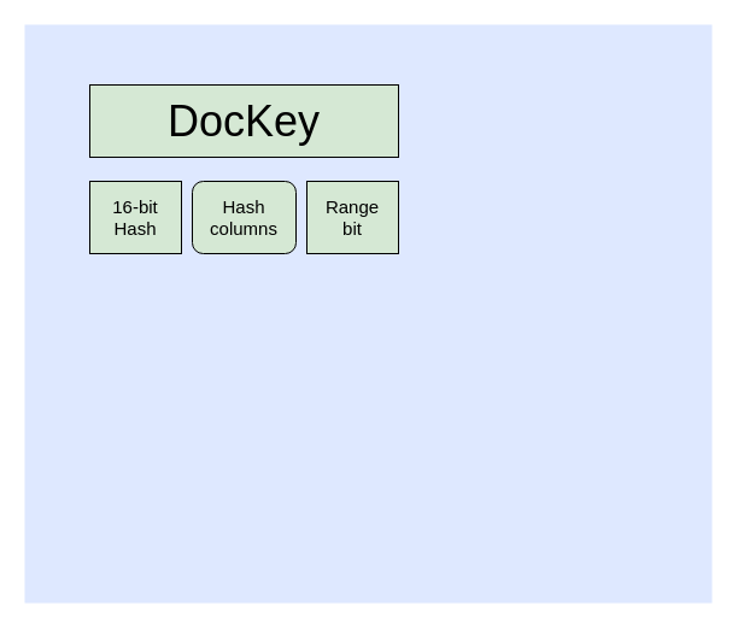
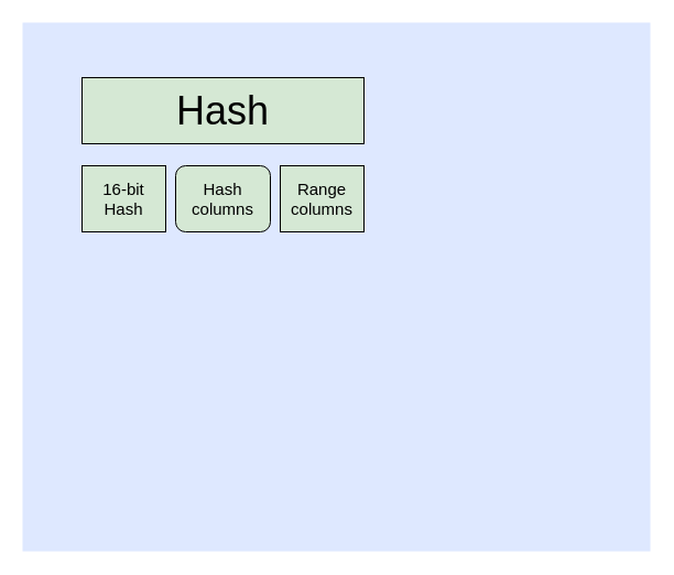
- <mxCell id="3" value="&lt;font style=&quot;font-size: 36px;&quot;&gt;DocKey&lt;/font&gt;" style="rounded=0;whiteSpace=wrap;html=1;fillColor=#d5e8d4;strokeColor=#000000;" vertex="1" parent="1"><mxGeometry x="74" y="70" width="256" height="60" as="geometry" /></mxCell>
+ <mxCell id="3" value="&lt;font style=&quot;font-size: 36px;&quot;&gt;Hash&lt;/font&gt;" style="rounded=0;whiteSpace=wrap;html=1;fillColor=#d5e8d4;strokeColor=#000000;" vertex="1" parent="1"><mxGeometry x="74" y="70" width="256" height="60" as="geometry" /></mxCell>
- <mxCell id="6" value="&lt;font style=&quot;font-size: 15px;&quot;&gt;Range&lt;br&gt;bit&lt;/font&gt;" style="rounded=0;whiteSpace=wrap;html=1;fillColor=#d5e8d4;strokeColor=#000000;" vertex="1" parent="1"><mxGeometry x="254" y="150" width="76" height="60" as="geometry" /></mxCell>
+ <mxCell id="6" value="&lt;font style=&quot;font-size: 15px;&quot;&gt;Range&lt;br&gt;columns&lt;/font&gt;" style="rounded=0;whiteSpace=wrap;html=1;fillColor=#d5e8d4;strokeColor=#000000;" vertex="1" parent="1"><mxGeometry x="254" y="150" width="76" height="60" as="geometry" /></mxCell>
